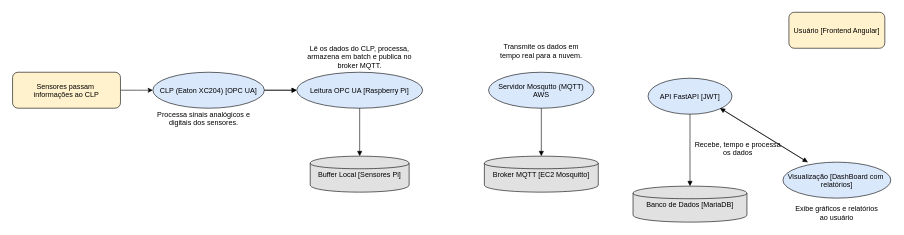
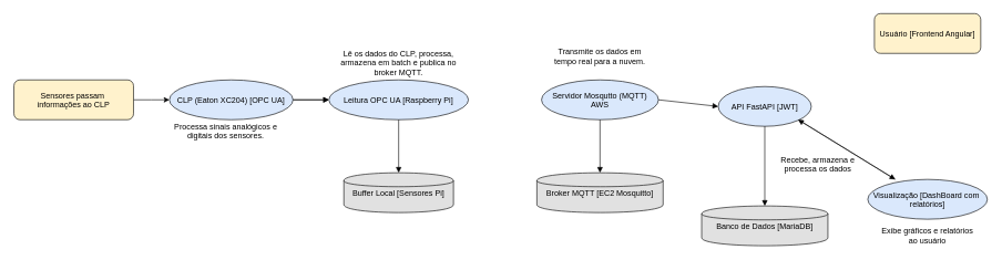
+ <mxCell id="13" style="endArrow=block;entryX=0;entryY=0.5;entryDx=0;entryDy=0;exitX=1;exitY=0.5;exitDx=0;exitDy=0;" parent="1" source="4" target="5" edge="1"><mxGeometry relative="1" as="geometry"><mxPoint x="1085.071" y="180" as="targetPoint" /></mxGeometry></mxCell>
- <mxCell id="22" value="&#10;Recebe, tempo e processa os dados&#10;&#10;" style="text;html=1;align=center;verticalAlign=middle;whiteSpace=wrap;rounded=0;" parent="1" vertex="1"><mxGeometry x="1155" y="240" width="150" height="30" as="geometry" /></mxCell>
+ <mxCell id="22" value="&#10;Recebe, armazena e processa os dados&#10;&#10;" style="text;html=1;align=center;verticalAlign=middle;whiteSpace=wrap;rounded=0;" parent="1" vertex="1"><mxGeometry x="1155" y="240" width="150" height="30" as="geometry" /></mxCell>
